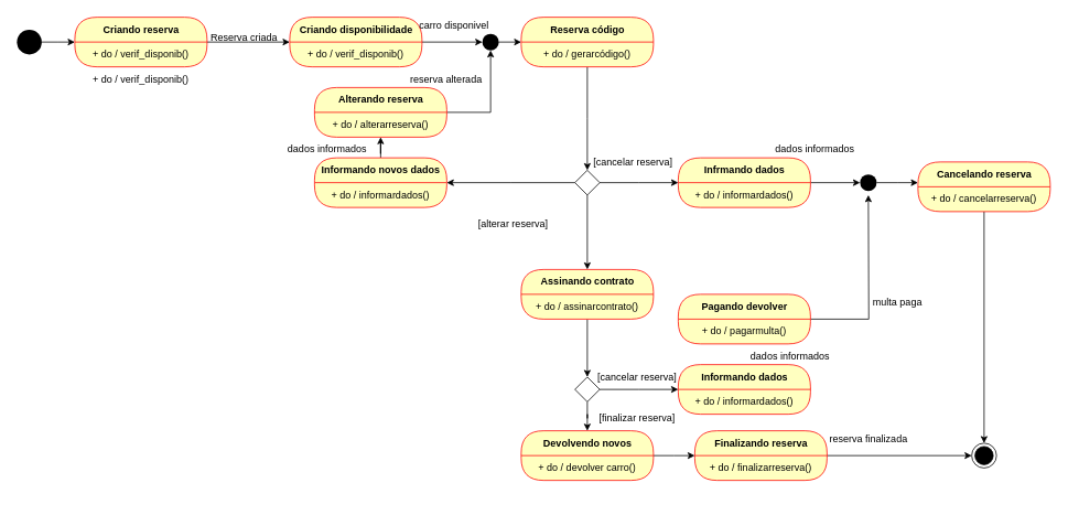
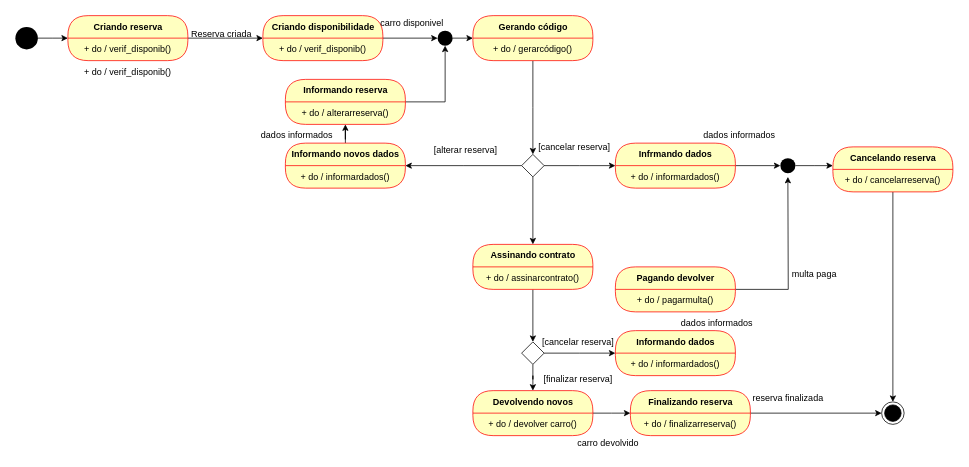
- <mxCell id="10" value="Reserva código" style="swimlane;html=1;fontStyle=1;align=center;verticalAlign=middle;childLayout=stackLayout;horizontal=1;startSize=30;horizontalStack=0;resizeParent=0;resizeLast=1;container=0;fontColor=#000000;collapsible=0;rounded=1;arcSize=30;strokeColor=#ff0000;fillColor=#ffffc0;swimlaneFillColor=#ffffc0;dropTarget=0;" parent="1" vertex="1"><mxGeometry x="630" y="20" width="160" height="60" as="geometry" /></mxCell>
+ <mxCell id="10" value="Gerando código" style="swimlane;html=1;fontStyle=1;align=center;verticalAlign=middle;childLayout=stackLayout;horizontal=1;startSize=30;horizontalStack=0;resizeParent=0;resizeLast=1;container=0;fontColor=#000000;collapsible=0;rounded=1;arcSize=30;strokeColor=#ff0000;fillColor=#ffffc0;swimlaneFillColor=#ffffc0;dropTarget=0;" parent="1" vertex="1"><mxGeometry x="630" y="20" width="160" height="60" as="geometry" /></mxCell>
- <mxCell id="68" value="reserva alterada" style="text;html=1;align=center;verticalAlign=middle;resizable=0;points=[];autosize=1;" parent="1" vertex="1"><mxGeometry x="489" y="85" width="100" height="20" as="geometry" /></mxCell>
- <mxCell id="44" value="Alterando reserva" style="swimlane;html=1;fontStyle=1;align=center;verticalAlign=middle;childLayout=stackLayout;horizontal=1;startSize=30;horizontalStack=0;resizeParent=0;resizeLast=1;container=0;fontColor=#000000;collapsible=0;rounded=1;arcSize=30;strokeColor=#ff0000;fillColor=#ffffc0;swimlaneFillColor=#ffffc0;dropTarget=0;" parent="1" vertex="1"><mxGeometry x="380" y="105" width="160" height="60" as="geometry" /></mxCell>
+ <mxCell id="44" value="Informando reserva" style="swimlane;html=1;fontStyle=1;align=center;verticalAlign=middle;childLayout=stackLayout;horizontal=1;startSize=30;horizontalStack=0;resizeParent=0;resizeLast=1;container=0;fontColor=#000000;collapsible=0;rounded=1;arcSize=30;strokeColor=#ff0000;fillColor=#ffffc0;swimlaneFillColor=#ffffc0;dropTarget=0;" parent="1" vertex="1"><mxGeometry x="380" y="105" width="160" height="60" as="geometry" /></mxCell>
- <mxCell id="33" value="[alterar reserva]" style="text;html=1;align=center;verticalAlign=middle;resizable=0;points=[];autosize=1;" parent="1" vertex="1"><mxGeometry x="570" y="260" width="100" height="20" as="geometry" /></mxCell>
+ <mxCell id="33" value="[alterar reserva]" style="text;html=1;align=center;verticalAlign=middle;resizable=0;points=[];autosize=1;" parent="1" vertex="1"><mxGeometry x="570" y="190" width="100" height="20" as="geometry" /></mxCell>
+ <mxCell id="73" value="carro devolvido" style="text;html=1;align=center;verticalAlign=middle;resizable=0;points=[];autosize=1;" parent="1" vertex="1"><mxGeometry x="760" y="580" width="100" height="20" as="geometry" /></mxCell>
